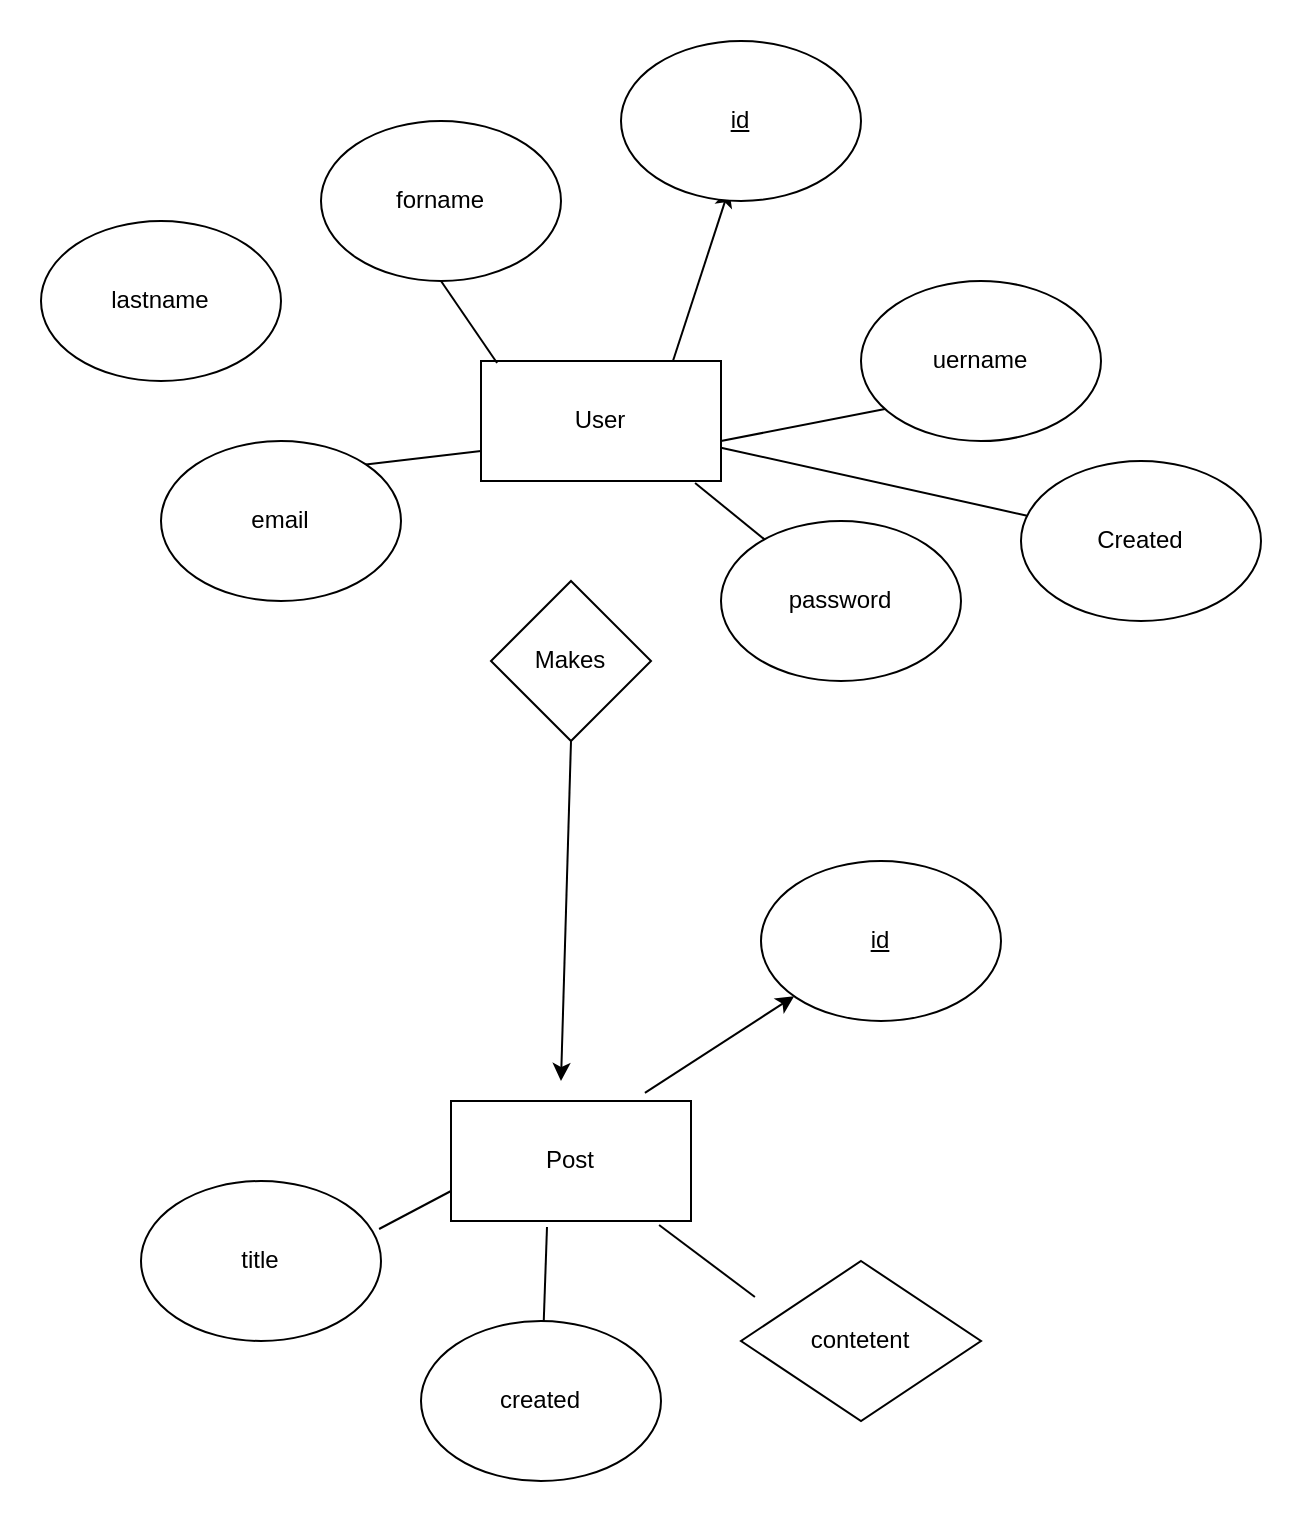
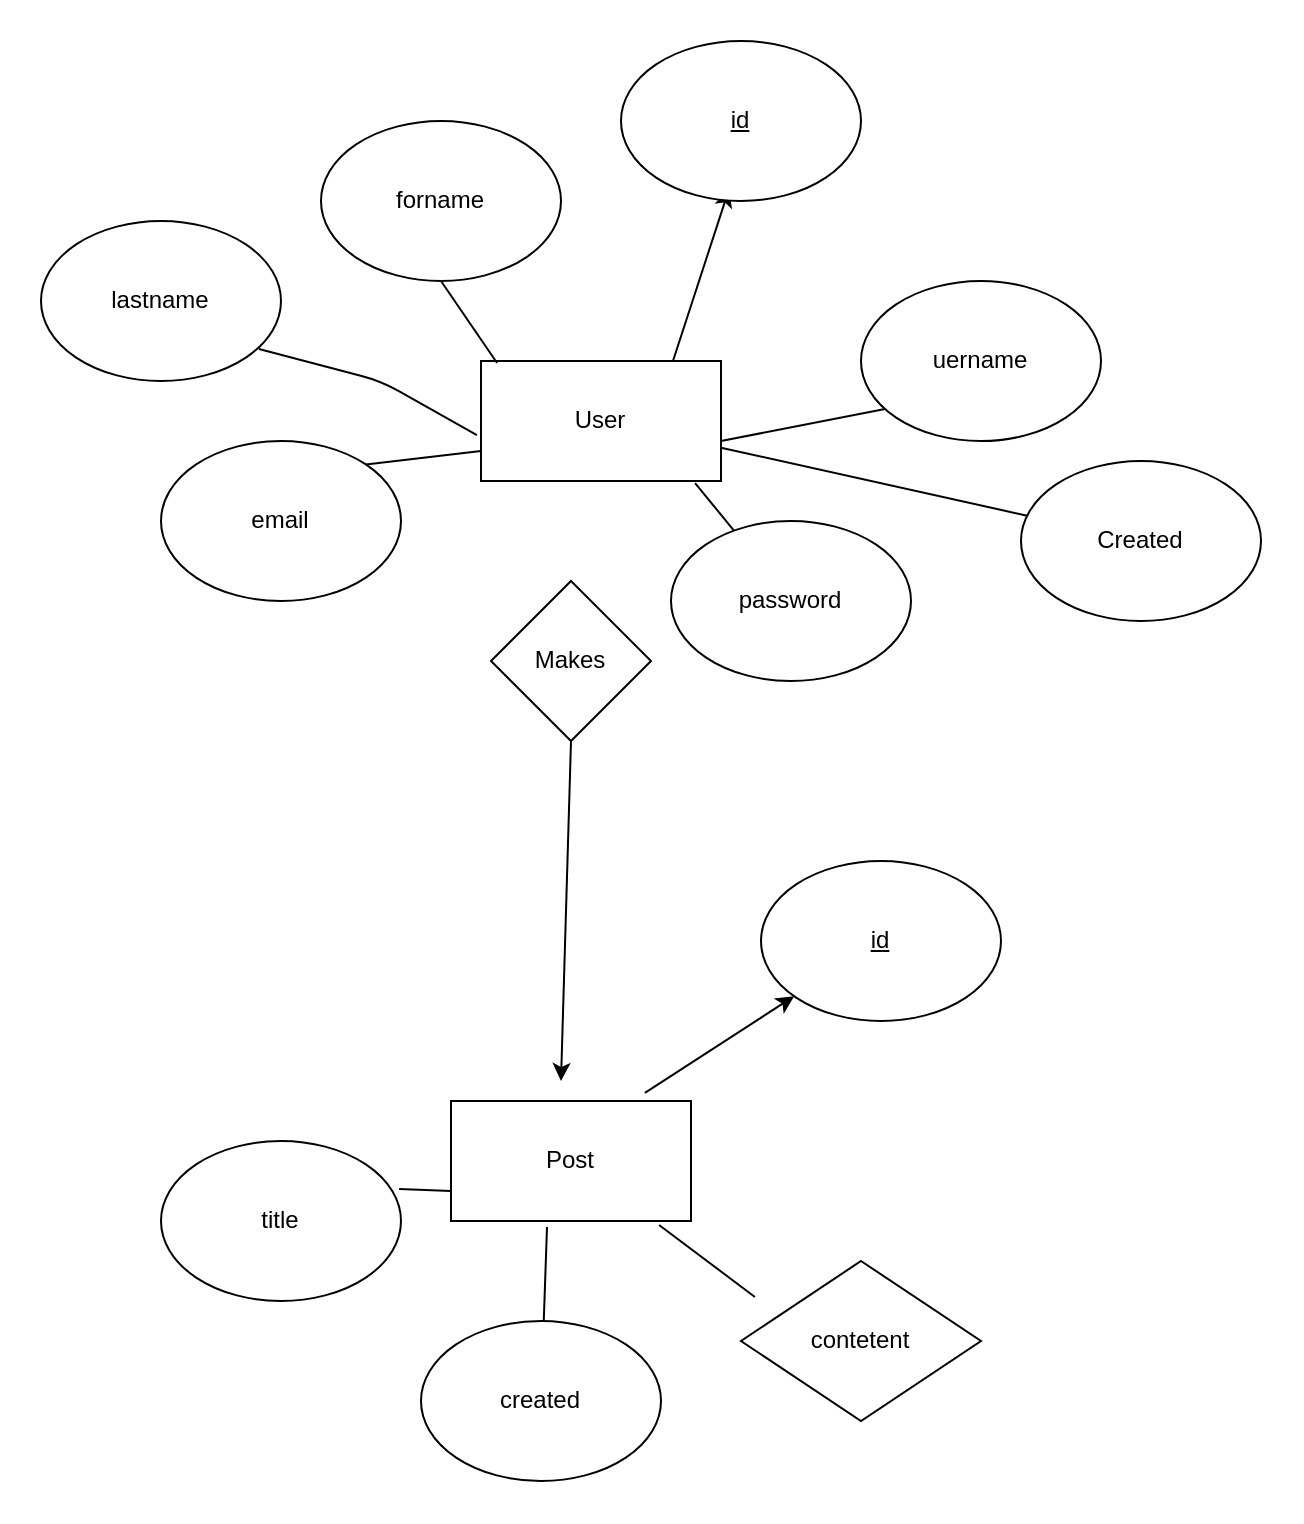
+ <mxCell id="22" value="" style="endArrow=none;html=1;exitX=-0.017;exitY=0.617;exitDx=0;exitDy=0;exitPerimeter=0;entryX=0.908;entryY=0.8;entryDx=0;entryDy=0;entryPerimeter=0;" edge="1" parent="1" source="2" target="14"><mxGeometry width="50" height="50" relative="1" as="geometry"><mxPoint x="390" y="250" as="sourcePoint" /><mxPoint x="405.632" y="273.448" as="targetPoint" /><Array as="points"><mxPoint x="190" y="190" /></Array></mxGeometry></mxCell>
- <mxCell id="17" value="password" style="ellipse;whiteSpace=wrap;html=1;" vertex="1" parent="1"><mxGeometry x="360" y="260" width="120" height="80" as="geometry" /></mxCell>
+ <mxCell id="17" value="password" style="ellipse;whiteSpace=wrap;html=1;" vertex="1" parent="1"><mxGeometry x="335" y="260" width="120" height="80" as="geometry" /></mxCell>
- <mxCell id="8" value="title" style="ellipse;whiteSpace=wrap;html=1;" vertex="1" parent="1"><mxGeometry x="70" y="590" width="120" height="80" as="geometry" /></mxCell>
+ <mxCell id="8" value="title" style="ellipse;whiteSpace=wrap;html=1;" vertex="1" parent="1"><mxGeometry x="80" y="570" width="120" height="80" as="geometry" /></mxCell>
